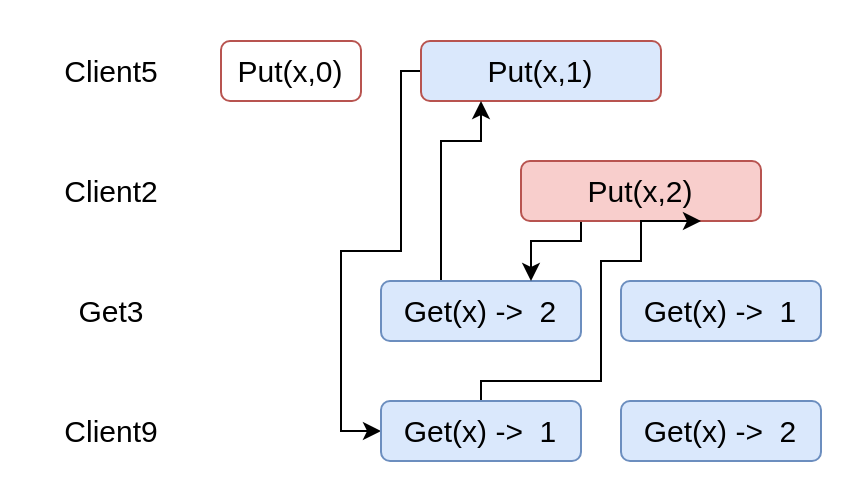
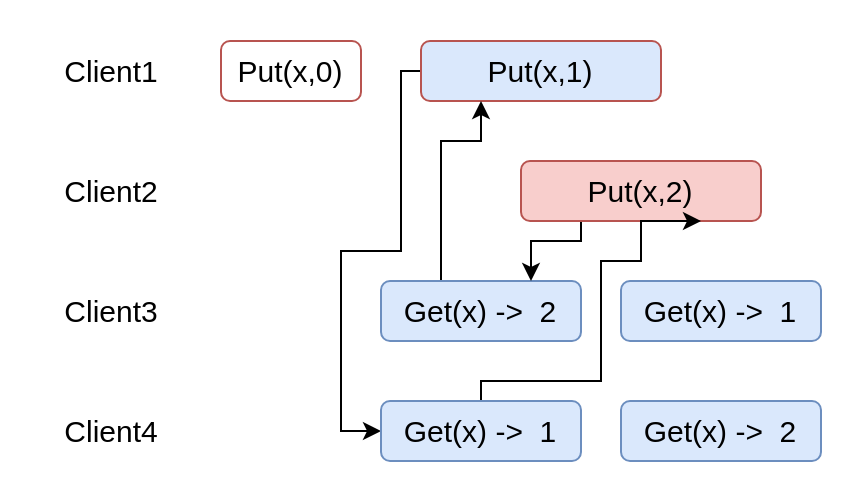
- <mxCell id="13" value="&lt;font style=&quot;font-size: 15px;&quot;&gt;Client5&lt;/font&gt;" style="text;html=1;align=center;verticalAlign=middle;resizable=0;points=[];autosize=1;strokeColor=none;fillColor=none;" vertex="1" parent="1"><mxGeometry x="20" y="20" width="70" height="30" as="geometry" /></mxCell>
+ <mxCell id="13" value="&lt;font style=&quot;font-size: 15px;&quot;&gt;Client1&lt;/font&gt;" style="text;html=1;align=center;verticalAlign=middle;resizable=0;points=[];autosize=1;strokeColor=none;fillColor=none;" vertex="1" parent="1"><mxGeometry x="20" y="20" width="70" height="30" as="geometry" /></mxCell>
- <mxCell id="15" value="&lt;font style=&quot;font-size: 15px;&quot;&gt;Get3&lt;/font&gt;" style="text;html=1;align=center;verticalAlign=middle;resizable=0;points=[];autosize=1;strokeColor=none;fillColor=none;" vertex="1" parent="1"><mxGeometry x="20" y="140" width="70" height="30" as="geometry" /></mxCell>
+ <mxCell id="15" value="&lt;font style=&quot;font-size: 15px;&quot;&gt;Client3&lt;/font&gt;" style="text;html=1;align=center;verticalAlign=middle;resizable=0;points=[];autosize=1;strokeColor=none;fillColor=none;" vertex="1" parent="1"><mxGeometry x="20" y="140" width="70" height="30" as="geometry" /></mxCell>
- <mxCell id="16" value="&lt;font style=&quot;font-size: 15px;&quot;&gt;Client9&lt;/font&gt;" style="text;html=1;align=center;verticalAlign=middle;resizable=0;points=[];autosize=1;strokeColor=none;fillColor=none;" vertex="1" parent="1"><mxGeometry x="20" y="200" width="70" height="30" as="geometry" /></mxCell>
+ <mxCell id="16" value="&lt;font style=&quot;font-size: 15px;&quot;&gt;Client4&lt;/font&gt;" style="text;html=1;align=center;verticalAlign=middle;resizable=0;points=[];autosize=1;strokeColor=none;fillColor=none;" vertex="1" parent="1"><mxGeometry x="20" y="200" width="70" height="30" as="geometry" /></mxCell>
